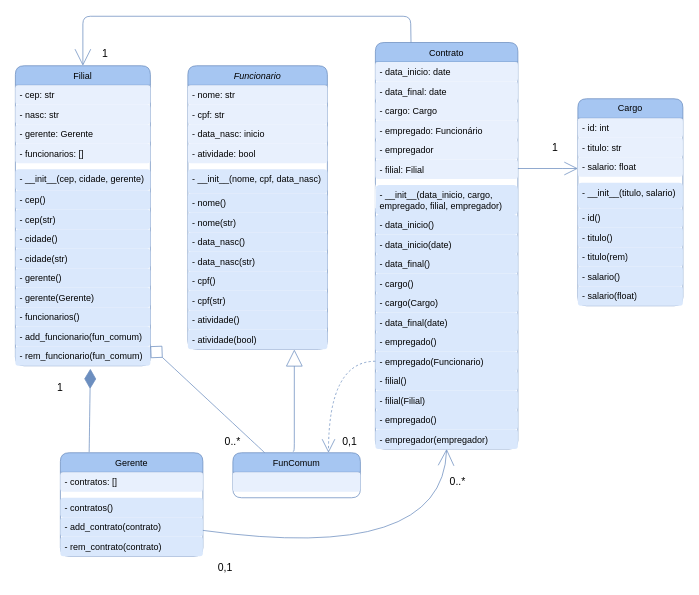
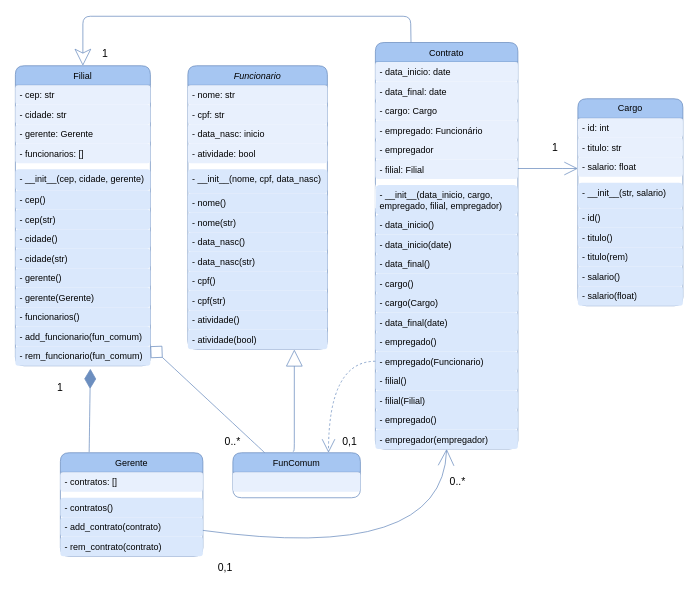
- <mxCell id="75" value="" style="endArrow=open;endFill=0;endSize=20;html=1;rounded=1;fontSize=11;exitX=0.25;exitY=0;exitDx=0;exitDy=0;entryX=0.5;entryY=0;entryDx=0;entryDy=0;strokeColor=#6C8EBF;shadow=0;" parent="1" source="37" target="58" edge="1"><mxGeometry width="160" relative="1" as="geometry"><mxPoint x="510" y="290" as="sourcePoint" /><mxPoint x="670" y="290" as="targetPoint" /><Array as="points"><mxPoint x="547" y="20" /><mxPoint x="110" y="20" /></Array></mxGeometry></mxCell>
+ <mxCell id="75" value="" style="endArrow=classic;endFill=0;endSize=20;html=1;rounded=1;fontSize=11;exitX=0.25;exitY=0;exitDx=0;exitDy=0;entryX=0.5;entryY=0;entryDx=0;entryDy=0;strokeColor=#6C8EBF;shadow=0;" parent="1" source="37" target="58" edge="1"><mxGeometry width="160" relative="1" as="geometry"><mxPoint x="510" y="290" as="sourcePoint" /><mxPoint x="670" y="290" as="targetPoint" /><Array as="points"><mxPoint x="547" y="20" /><mxPoint x="110" y="20" /></Array></mxGeometry></mxCell>
- <mxCell id="60" value="- nasc: str" style="text;align=left;verticalAlign=top;spacingLeft=4;spacingRight=4;overflow=hidden;rotatable=0;points=[[0,0.5],[1,0.5]];portConstraint=eastwest;strokeColor=none;fillColor=#e8f0fd;rounded=1;shadow=0;" parent="58" vertex="1"><mxGeometry y="52" width="180" height="26" as="geometry" /></mxCell>
+ <mxCell id="60" value="- cidade: str" style="text;align=left;verticalAlign=top;spacingLeft=4;spacingRight=4;overflow=hidden;rotatable=0;points=[[0,0.5],[1,0.5]];portConstraint=eastwest;strokeColor=none;fillColor=#e8f0fd;rounded=1;shadow=0;" parent="58" vertex="1"><mxGeometry y="52" width="180" height="26" as="geometry" /></mxCell>
- <mxCell id="7" value="- __init__(titulo, salario)" style="text;align=left;verticalAlign=top;spacingLeft=4;spacingRight=4;overflow=hidden;rotatable=0;points=[[0,0.5],[1,0.5]];portConstraint=eastwest;strokeColor=none;fillColor=#dae8fc;rounded=1;" parent="2" vertex="1"><mxGeometry y="112" width="140" height="34" as="geometry" /></mxCell>
+ <mxCell id="7" value="- __init__(str, salario)" style="text;align=left;verticalAlign=top;spacingLeft=4;spacingRight=4;overflow=hidden;rotatable=0;points=[[0,0.5],[1,0.5]];portConstraint=eastwest;strokeColor=none;fillColor=#dae8fc;rounded=1;" parent="2" vertex="1"><mxGeometry y="112" width="140" height="34" as="geometry" /></mxCell>
